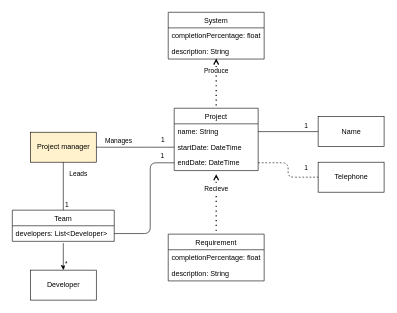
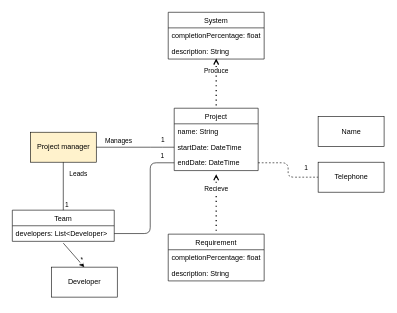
- <mxCell id="15" value="1" style="endArrow=none;html=1;fontColor=#000000;exitX=1;exitY=0.5;exitDx=0;exitDy=0;entryX=0;entryY=0.5;entryDx=0;entryDy=0;" edge="1" parent="1" source="3" target="13"><mxGeometry x="0.6" y="9" width="50" height="50" relative="1" as="geometry"><mxPoint x="380" y="320" as="sourcePoint" /><mxPoint x="510" y="320" as="targetPoint" /><mxPoint as="offset" /></mxGeometry></mxCell>
- <mxCell id="26" value="Developer" style="html=1;fontColor=#000000;" vertex="1" parent="1"><mxGeometry x="50" y="450" width="110" height="50" as="geometry" /></mxCell>
+ <mxCell id="26" value="Developer" style="html=1;fontColor=#000000;" vertex="1" parent="1"><mxGeometry x="85" y="445" width="110" height="50" as="geometry" /></mxCell>
